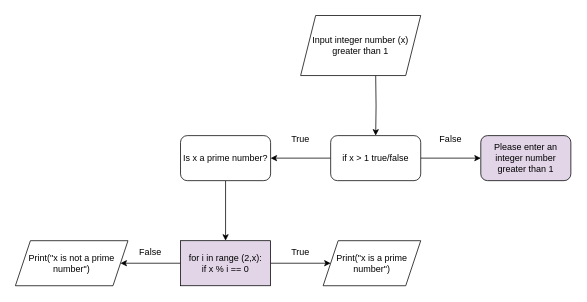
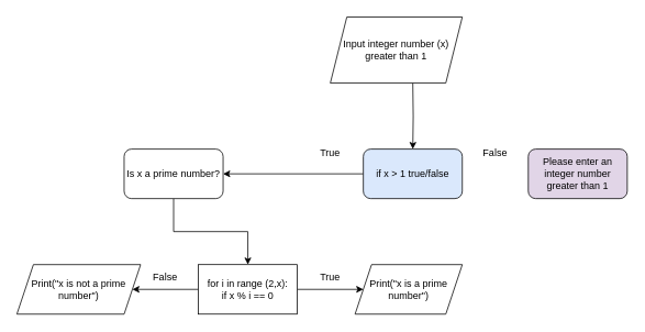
- <mxCell id="7" value="Is x a prime number?" style="rounded=1;whiteSpace=wrap;html=1;" parent="1" vertex="1"><mxGeometry x="240" y="180" width="120" height="60" as="geometry" /></mxCell>
+ <mxCell id="7" value="Is x a prime number?" style="rounded=1;whiteSpace=wrap;html=1;" parent="1" vertex="1"><mxGeometry x="150" y="180" width="120" height="60" as="geometry" /></mxCell>
- <mxCell id="5" value="if x &amp;gt; 1 true/false" style="whiteSpace=wrap;html=1;rounded=1;" parent="1" vertex="1"><mxGeometry x="440" y="180" width="120" height="60" as="geometry" /></mxCell>
+ <mxCell id="5" value="if x &amp;gt; 1 true/false" style="whiteSpace=wrap;html=1;rounded=1;fillColor=#dae8fc;" parent="1" vertex="1"><mxGeometry x="440" y="180" width="120" height="60" as="geometry" /></mxCell>
- <mxCell id="4" value="" style="edgeStyle=orthogonalEdgeStyle;rounded=0;orthogonalLoop=1;jettySize=auto;html=1;" parent="1" source="5" target="9" edge="1"><mxGeometry relative="1" as="geometry" /></mxCell>
- <mxCell id="16" value="&lt;span&gt;for i in range (2,x):&lt;/span&gt;&lt;br&gt;&lt;span&gt;if x % i == 0&lt;/span&gt;" style="rounded=0;whiteSpace=wrap;html=1;fillColor=#e1d5e7;" vertex="1" parent="1"><mxGeometry x="240" y="320" width="120" height="60" as="geometry" /></mxCell>
+ <mxCell id="16" value="&lt;span&gt;for i in range (2,x):&lt;/span&gt;&lt;br&gt;&lt;span&gt;if x % i == 0&lt;/span&gt;" style="rounded=0;whiteSpace=wrap;html=1;" vertex="1" parent="1"><mxGeometry x="240" y="320" width="120" height="60" as="geometry" /></mxCell>
